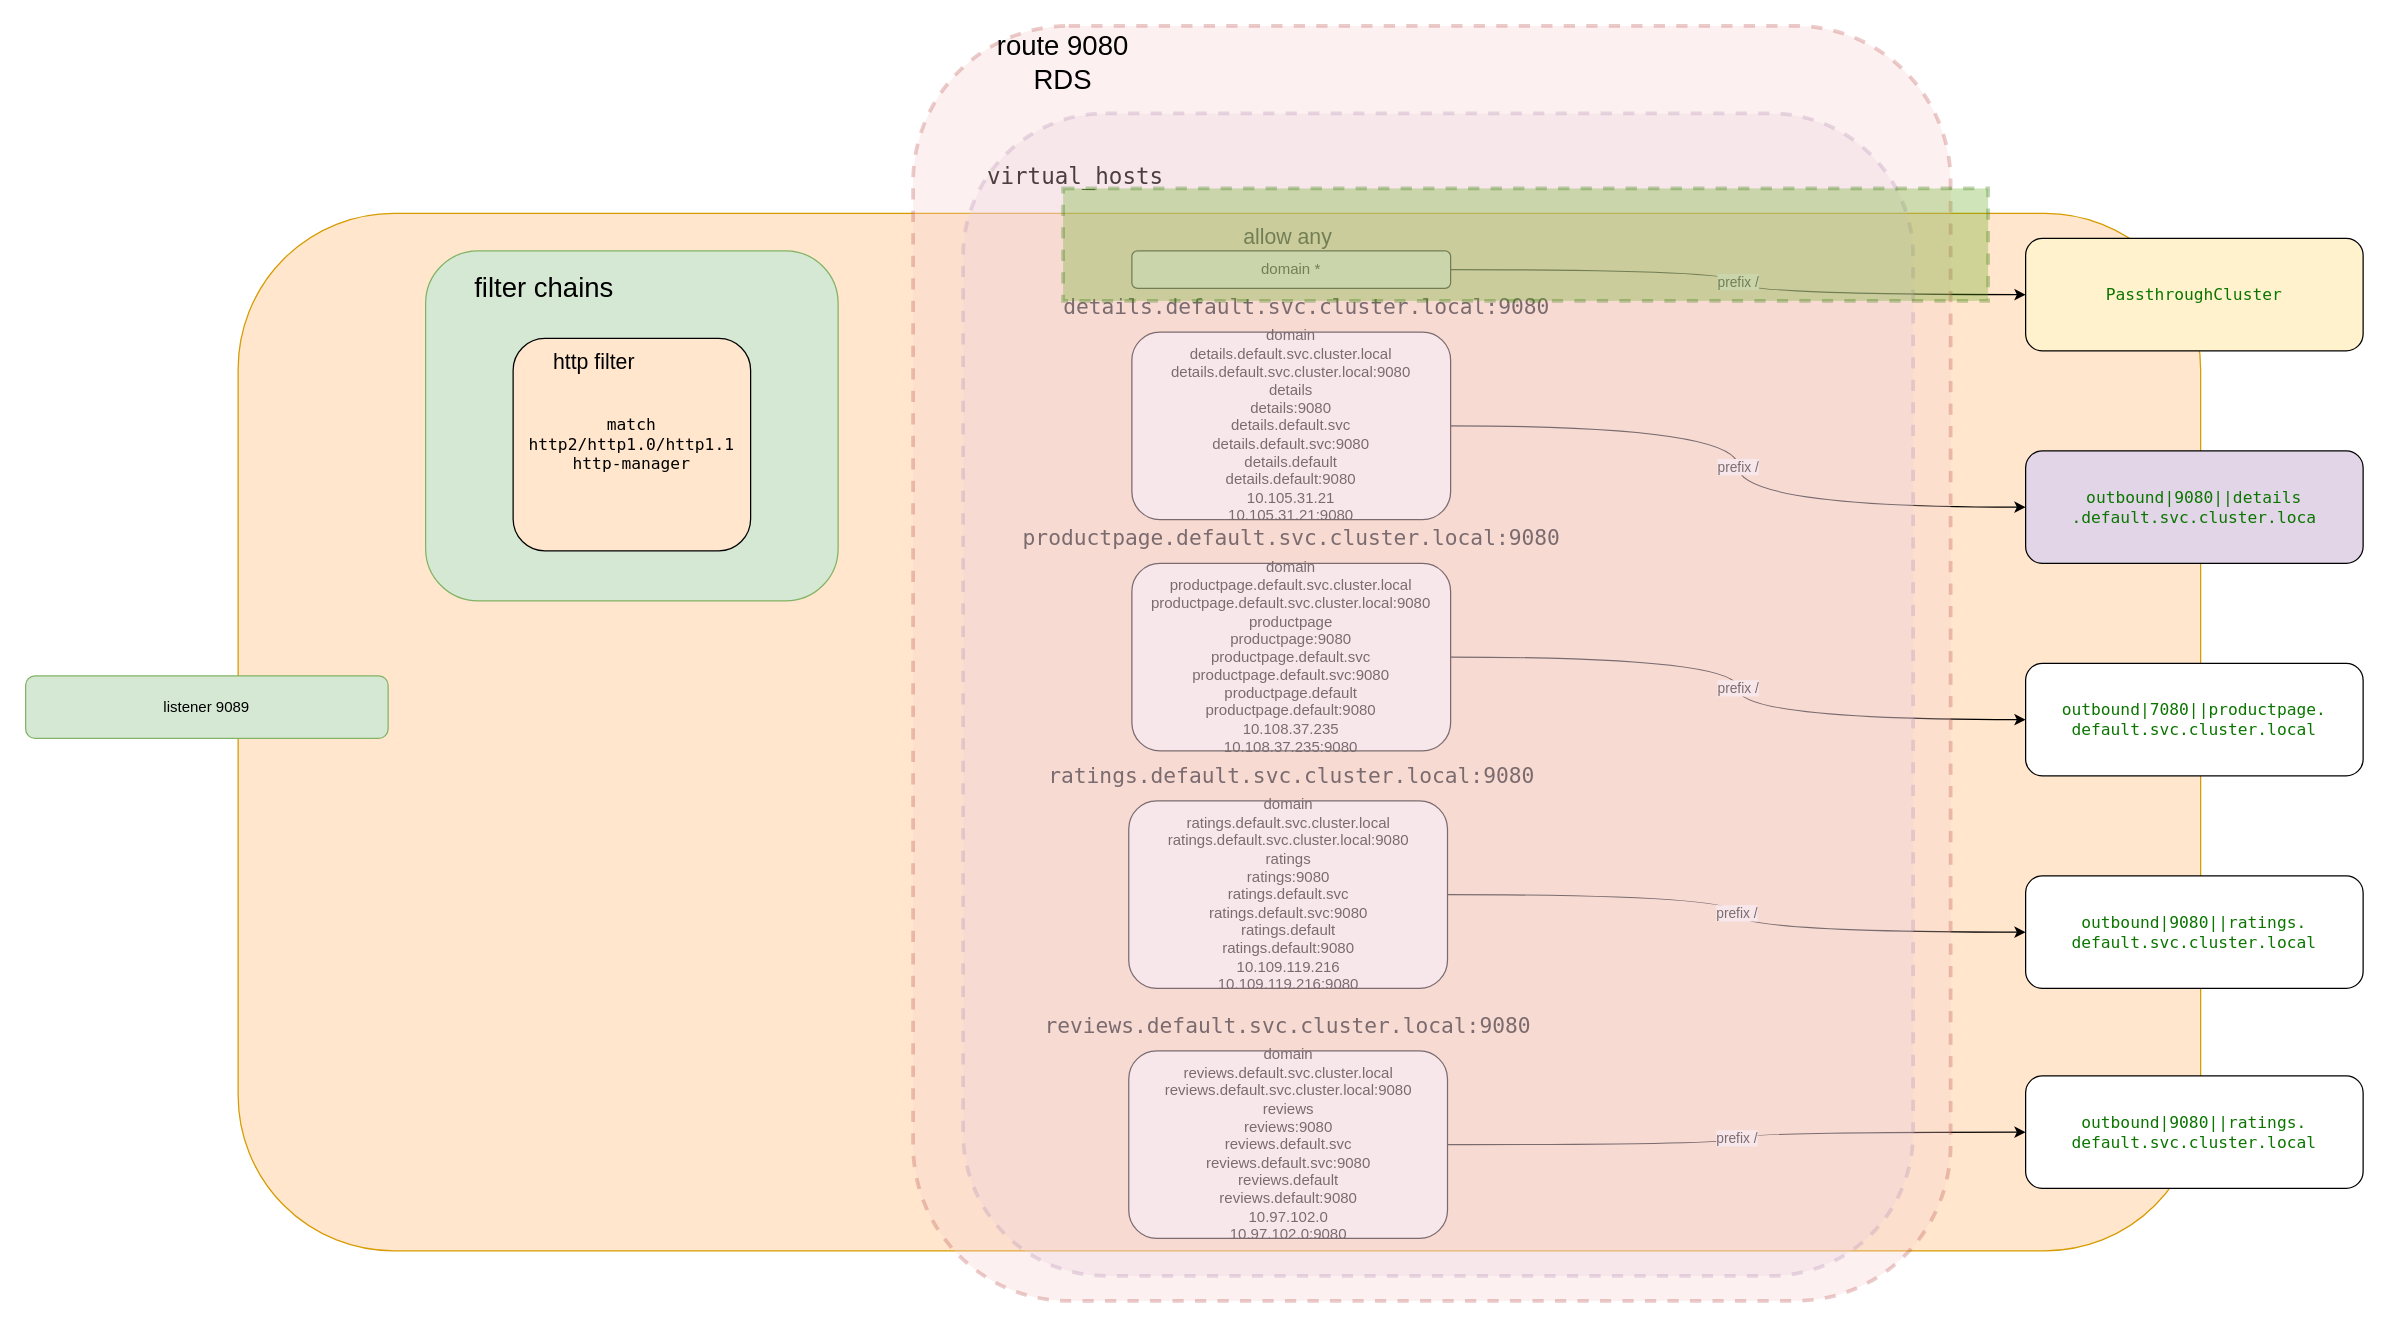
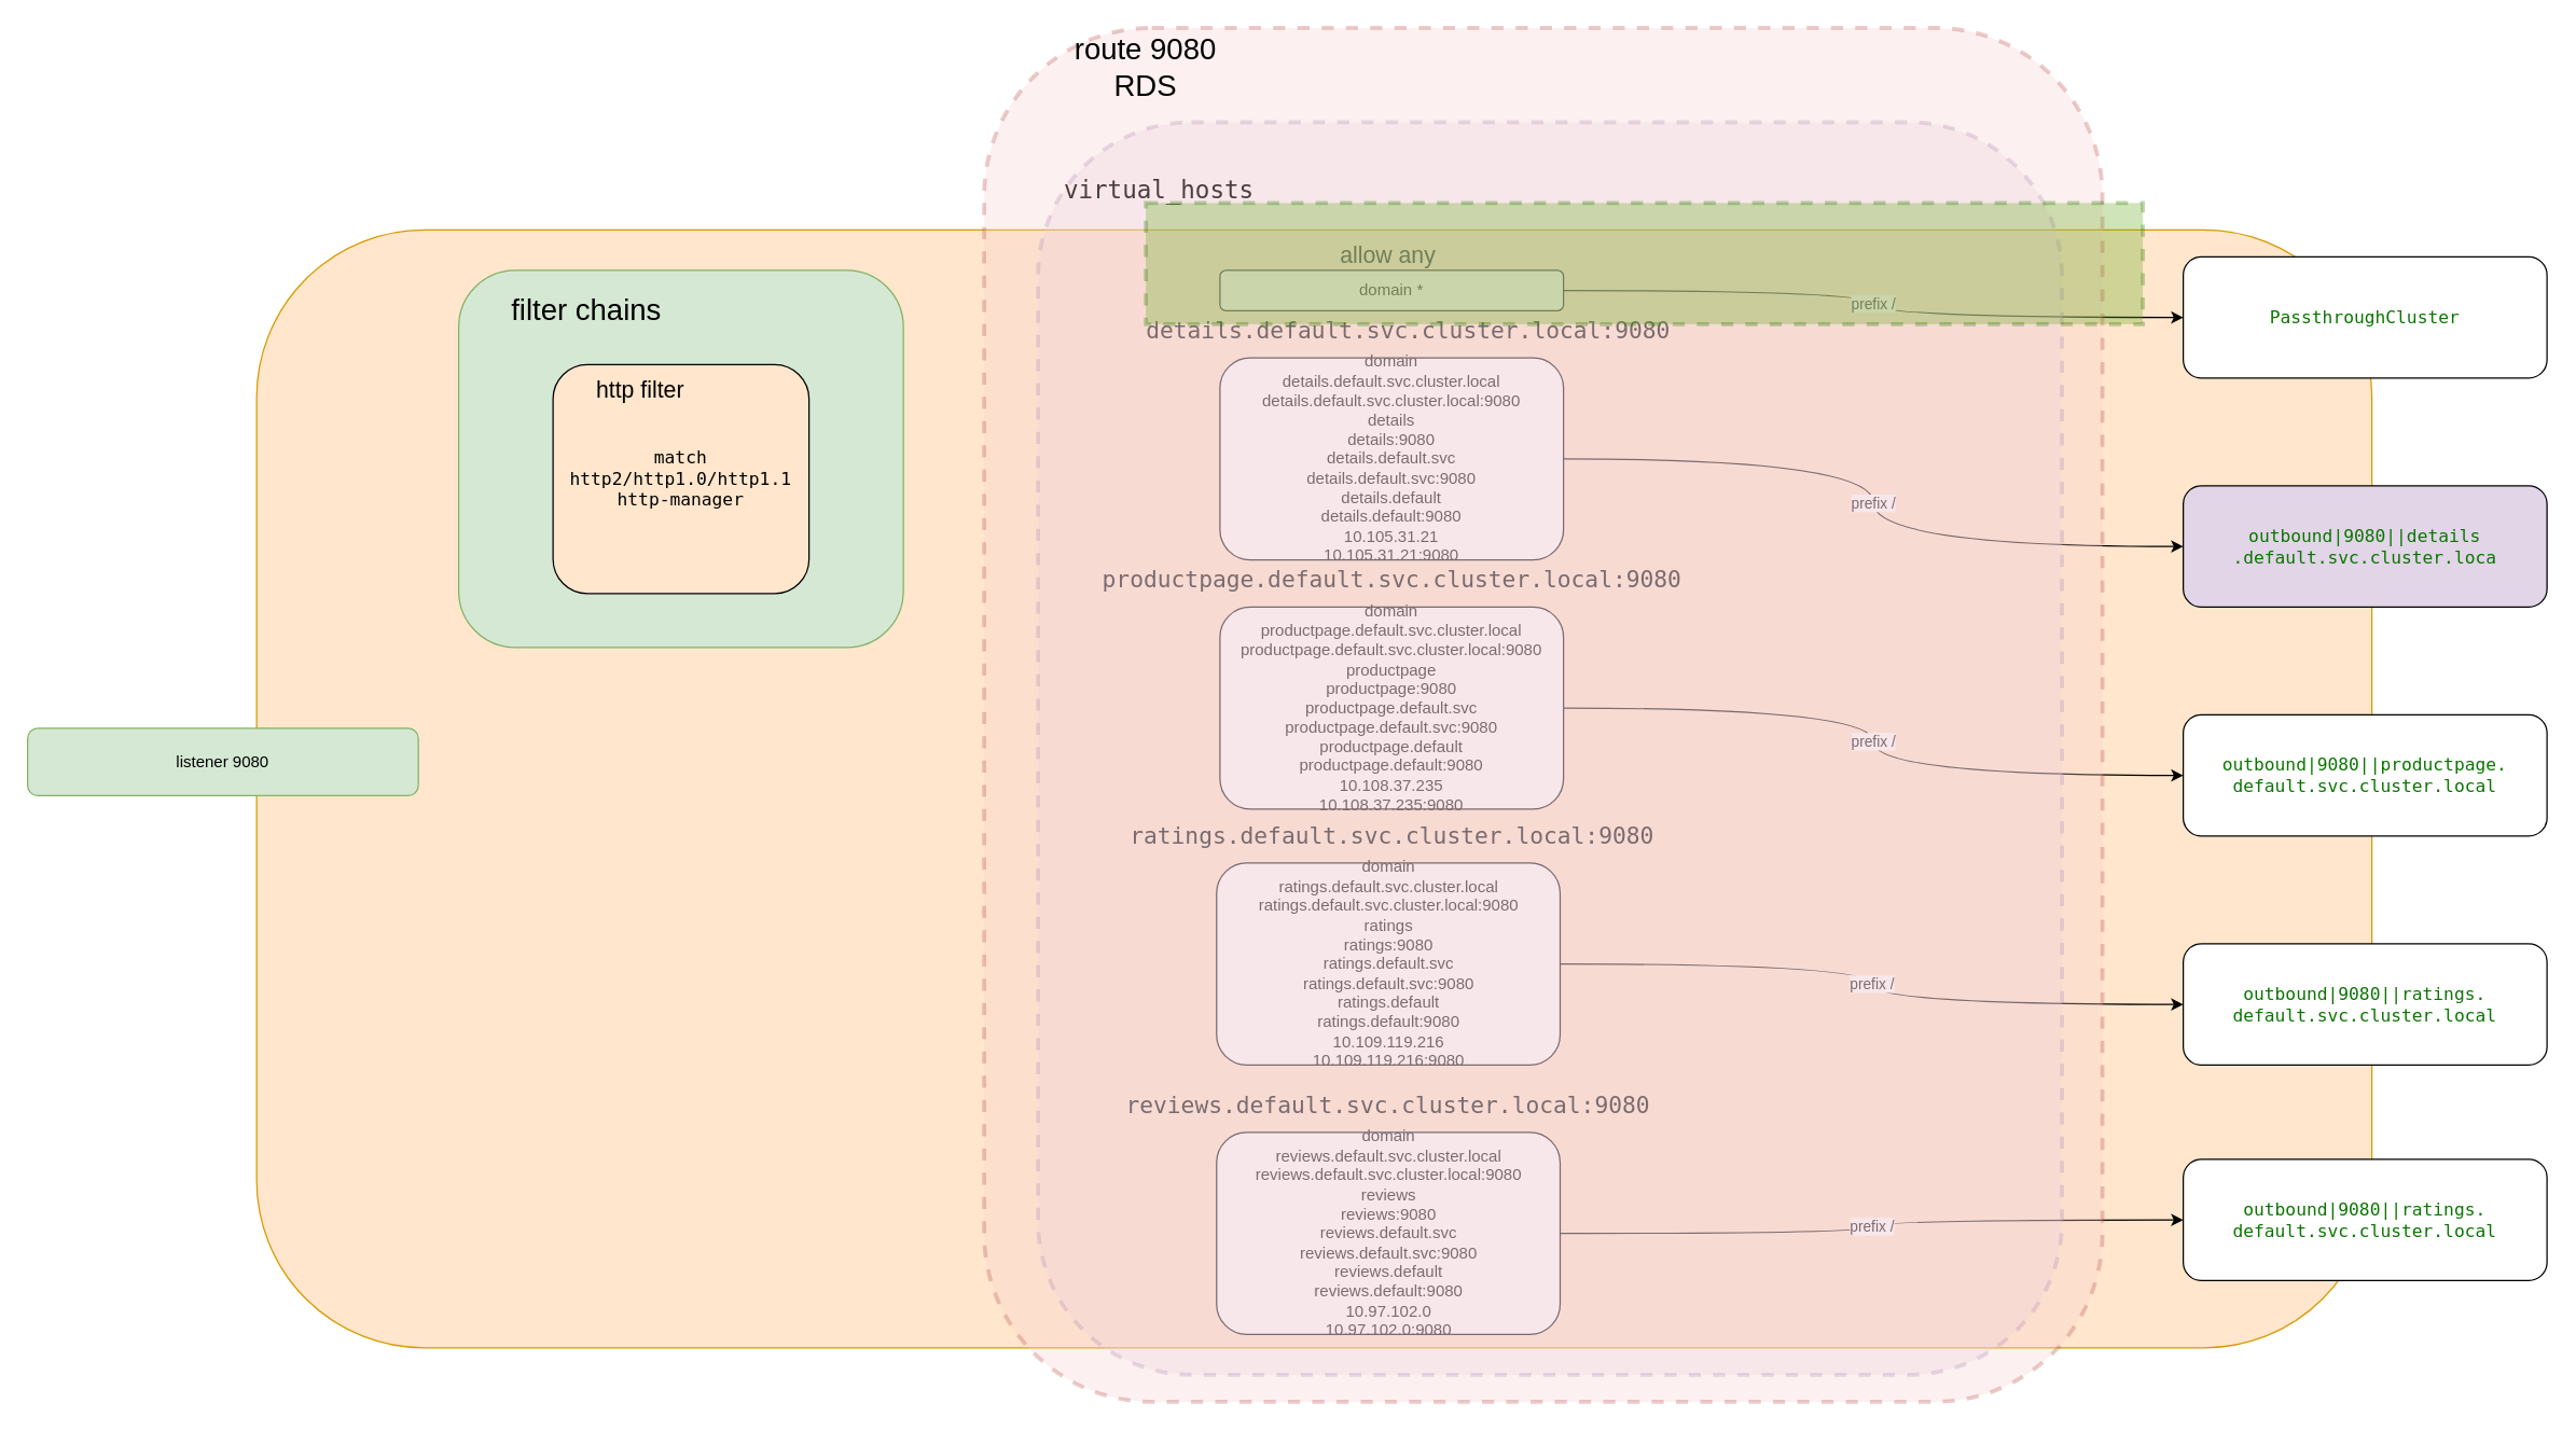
- <mxCell id="11" value="&lt;span style=&quot;color: rgb(11 , 117 , 0) ; font-family: monospace ; font-size: 13px&quot;&gt;PassthroughCluster&lt;/span&gt;" style="rounded=1;whiteSpace=wrap;html=1;fillColor=#fff2cc;" vertex="1" parent="1"><mxGeometry x="1620" y="190" width="270" height="90" as="geometry" /></mxCell>
+ <mxCell id="11" value="&lt;span style=&quot;color: rgb(11 , 117 , 0) ; font-family: monospace ; font-size: 13px&quot;&gt;PassthroughCluster&lt;/span&gt;" style="rounded=1;whiteSpace=wrap;html=1;" vertex="1" parent="1"><mxGeometry x="1620" y="190" width="270" height="90" as="geometry" /></mxCell>
- <mxCell id="3" value="listener 9089&lt;br&gt;" style="rounded=1;whiteSpace=wrap;html=1;fillColor=#d5e8d4;strokeColor=#82b366;" vertex="1" parent="1"><mxGeometry x="20" y="540" width="290" height="50" as="geometry" /></mxCell>
+ <mxCell id="3" value="listener 9080&lt;br&gt;" style="rounded=1;whiteSpace=wrap;html=1;fillColor=#d5e8d4;strokeColor=#82b366;" vertex="1" parent="1"><mxGeometry x="20" y="540" width="290" height="50" as="geometry" /></mxCell>
- <mxCell id="13" value="&lt;span style=&quot;color: rgb(11 , 117 , 0) ; font-family: monospace ; font-size: 13px&quot;&gt;outbound|7080||productpage.&lt;br&gt;default.svc.cluster.local&lt;/span&gt;" style="rounded=1;whiteSpace=wrap;html=1;" vertex="1" parent="1"><mxGeometry x="1620" y="530" width="270" height="90" as="geometry" /></mxCell>
+ <mxCell id="13" value="&lt;span style=&quot;color: rgb(11 , 117 , 0) ; font-family: monospace ; font-size: 13px&quot;&gt;outbound|9080||productpage.&lt;br&gt;default.svc.cluster.local&lt;/span&gt;" style="rounded=1;whiteSpace=wrap;html=1;" vertex="1" parent="1"><mxGeometry x="1620" y="530" width="270" height="90" as="geometry" /></mxCell>
